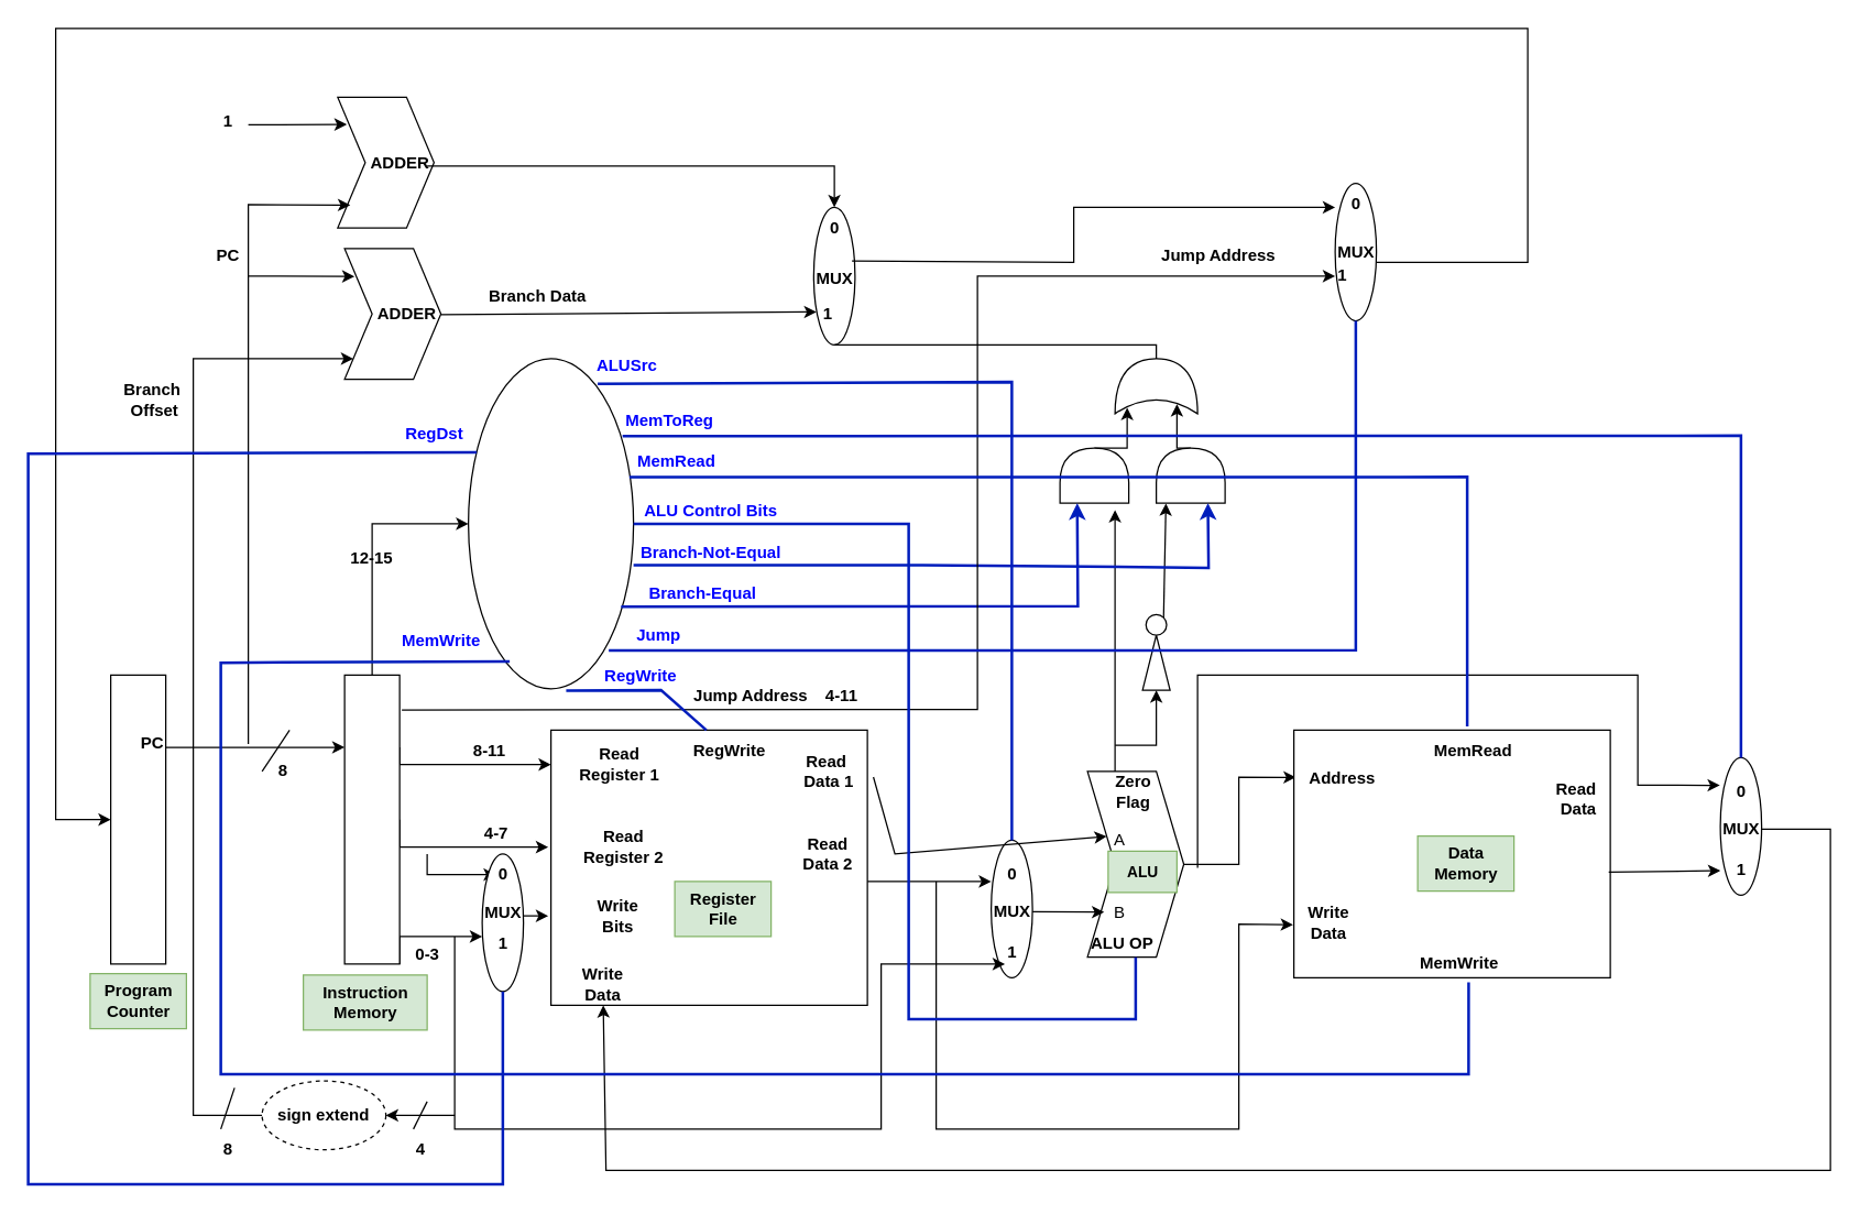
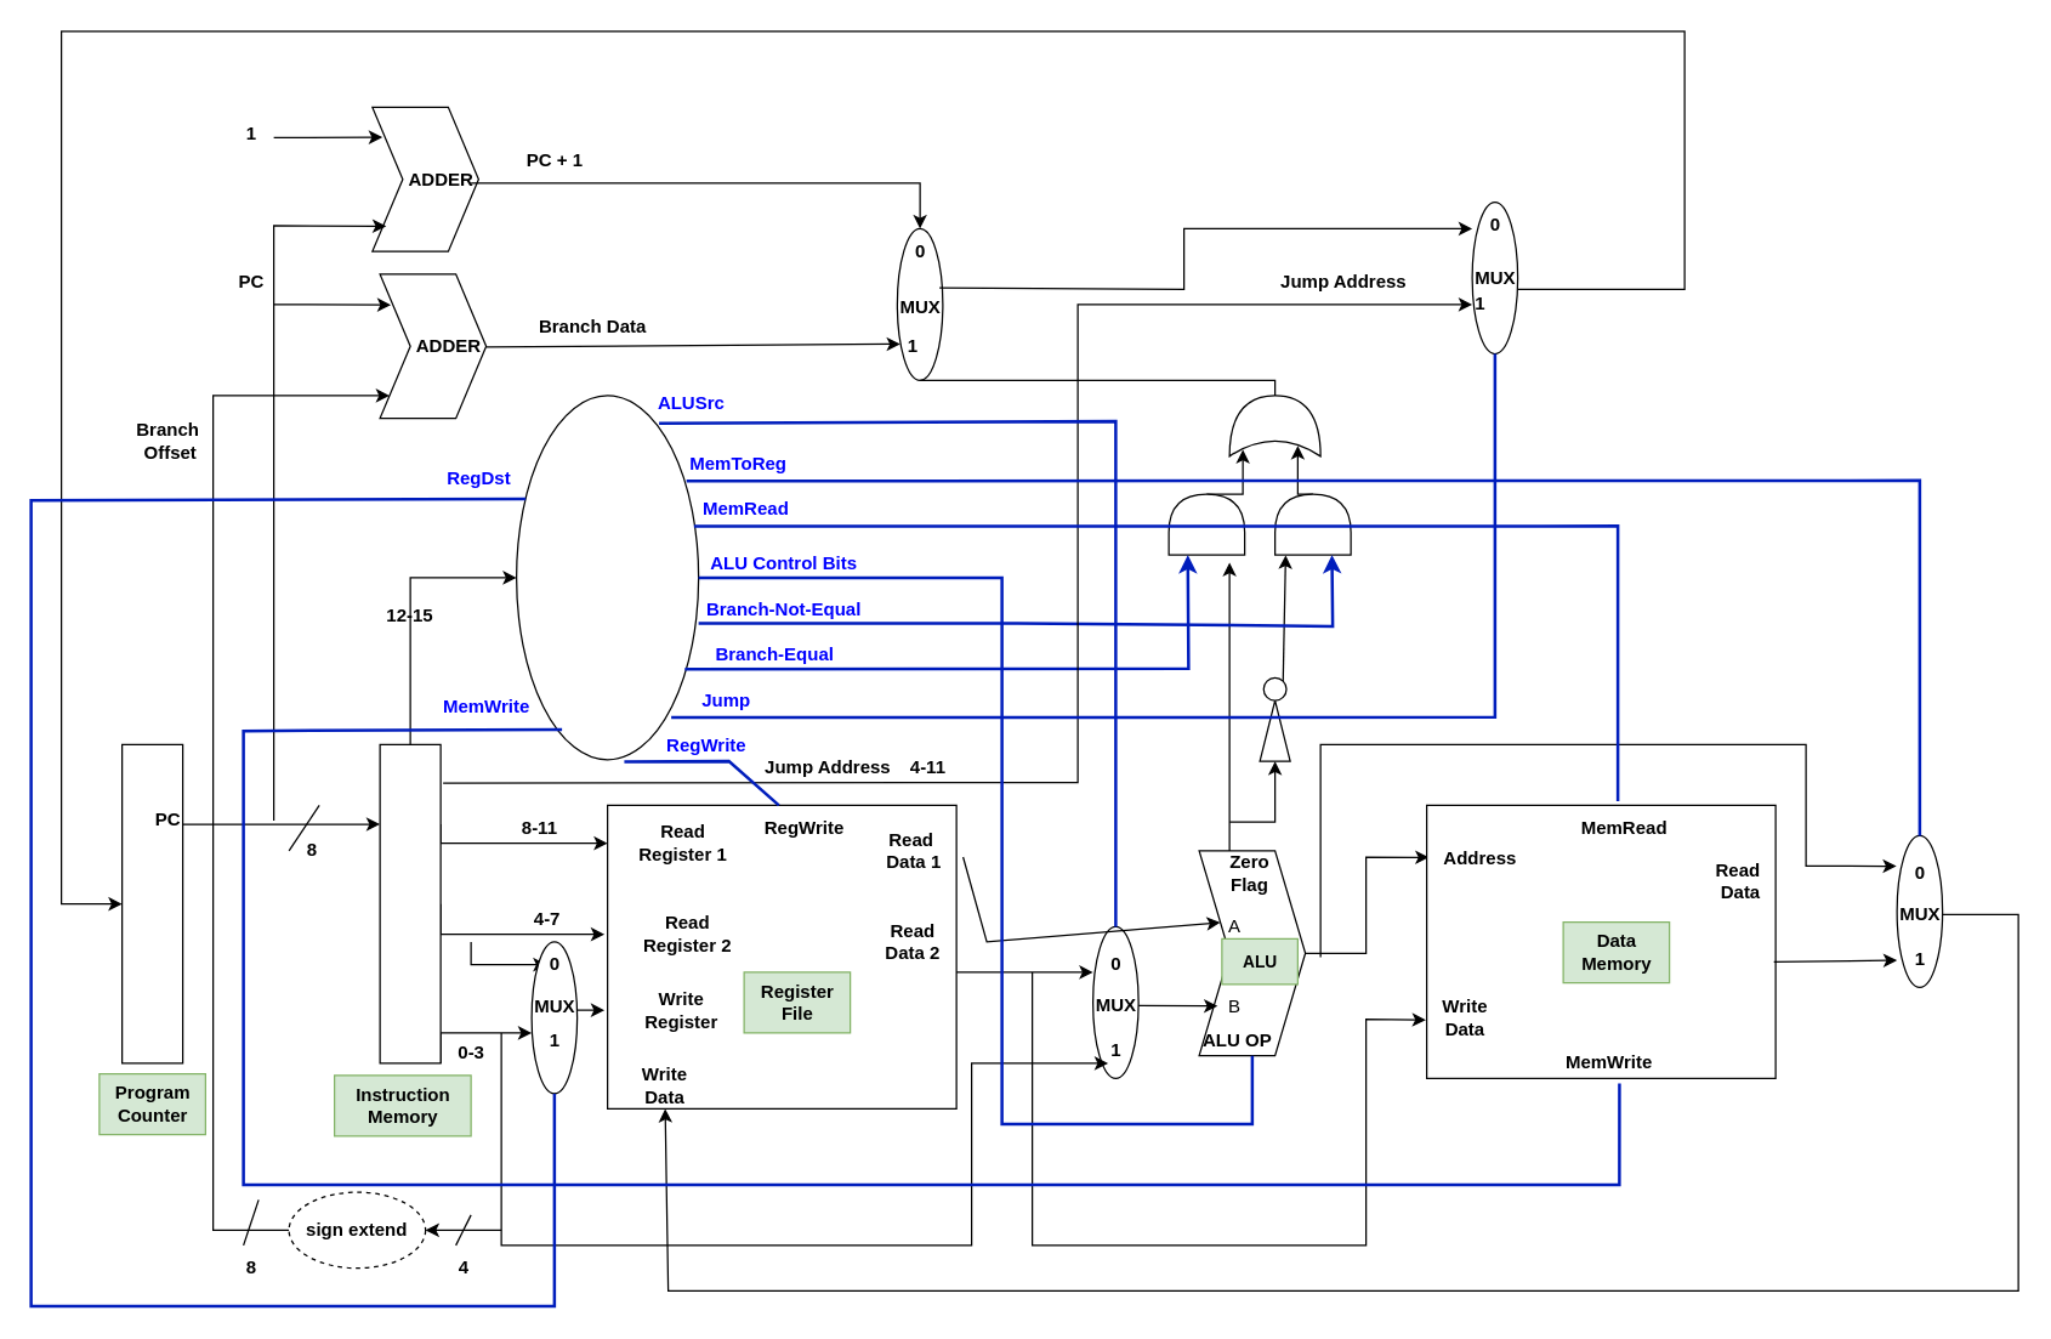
+ <mxCell id="69" value="&lt;b&gt;PC + 1&lt;/b&gt;" style="text;html=1;align=center;verticalAlign=middle;resizable=0;points=[];autosize=1;strokeColor=none;fillColor=none;" parent="1" vertex="1"><mxGeometry x="335" y="90" width="60" height="30" as="geometry" /></mxCell>
- <mxCell id="16" value="&lt;b&gt;Write &lt;br&gt;Bits&lt;/b&gt;" style="text;html=1;strokeColor=none;fillColor=none;align=center;verticalAlign=middle;whiteSpace=wrap;rounded=0;" parent="1" vertex="1"><mxGeometry x="398" y="650" width="102" height="30" as="geometry" /></mxCell>
+ <mxCell id="16" value="&lt;b&gt;Write &lt;br&gt;Register&lt;/b&gt;" style="text;html=1;strokeColor=none;fillColor=none;align=center;verticalAlign=middle;whiteSpace=wrap;rounded=0;" parent="1" vertex="1"><mxGeometry x="398" y="650" width="102" height="30" as="geometry" /></mxCell>
